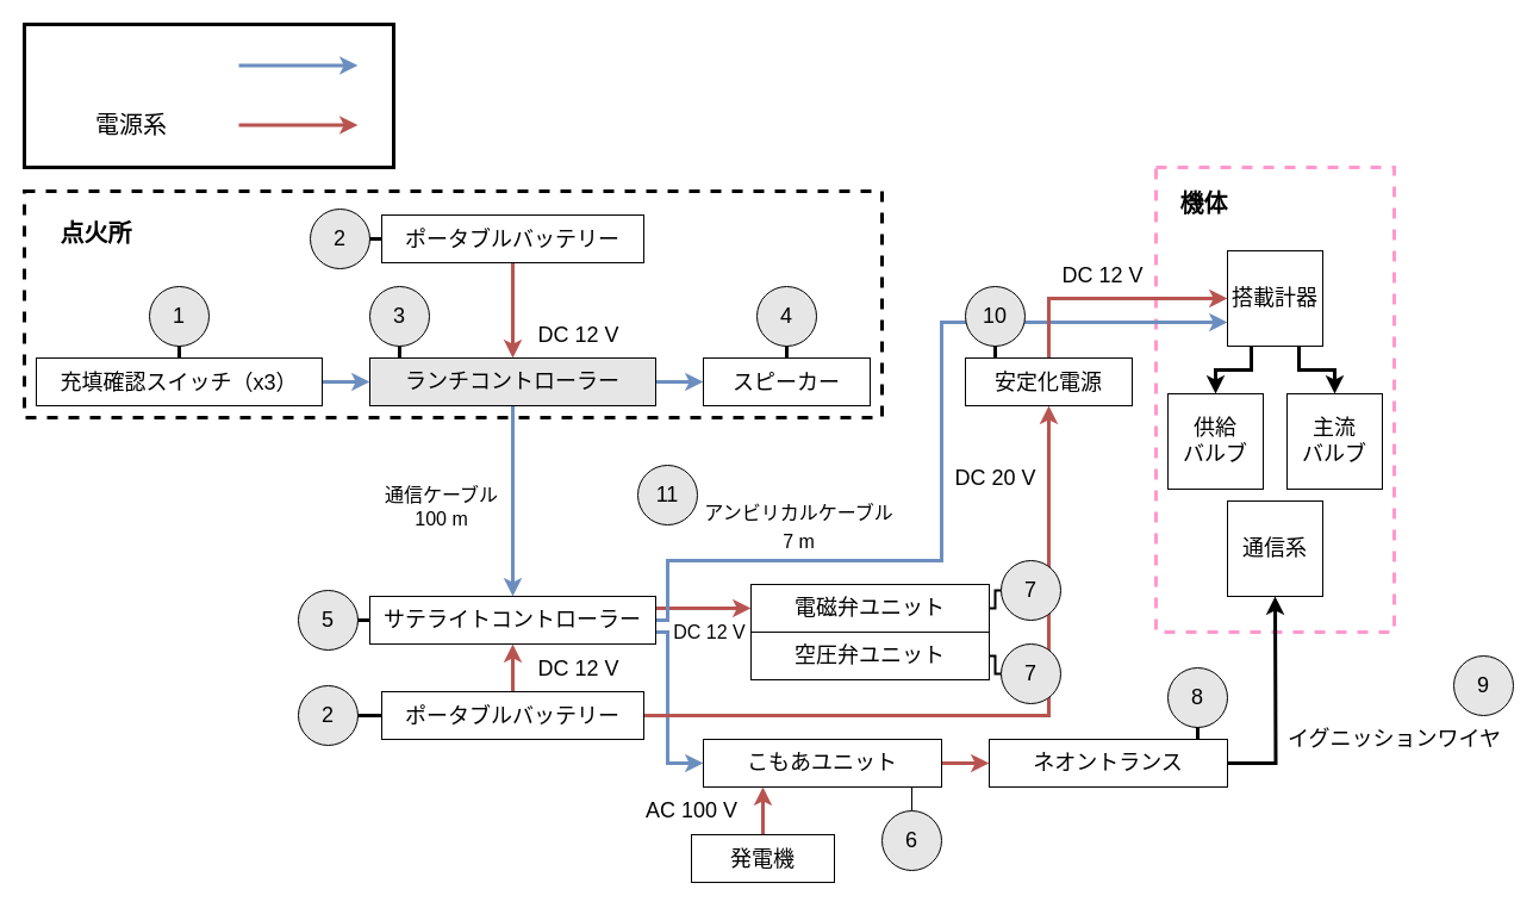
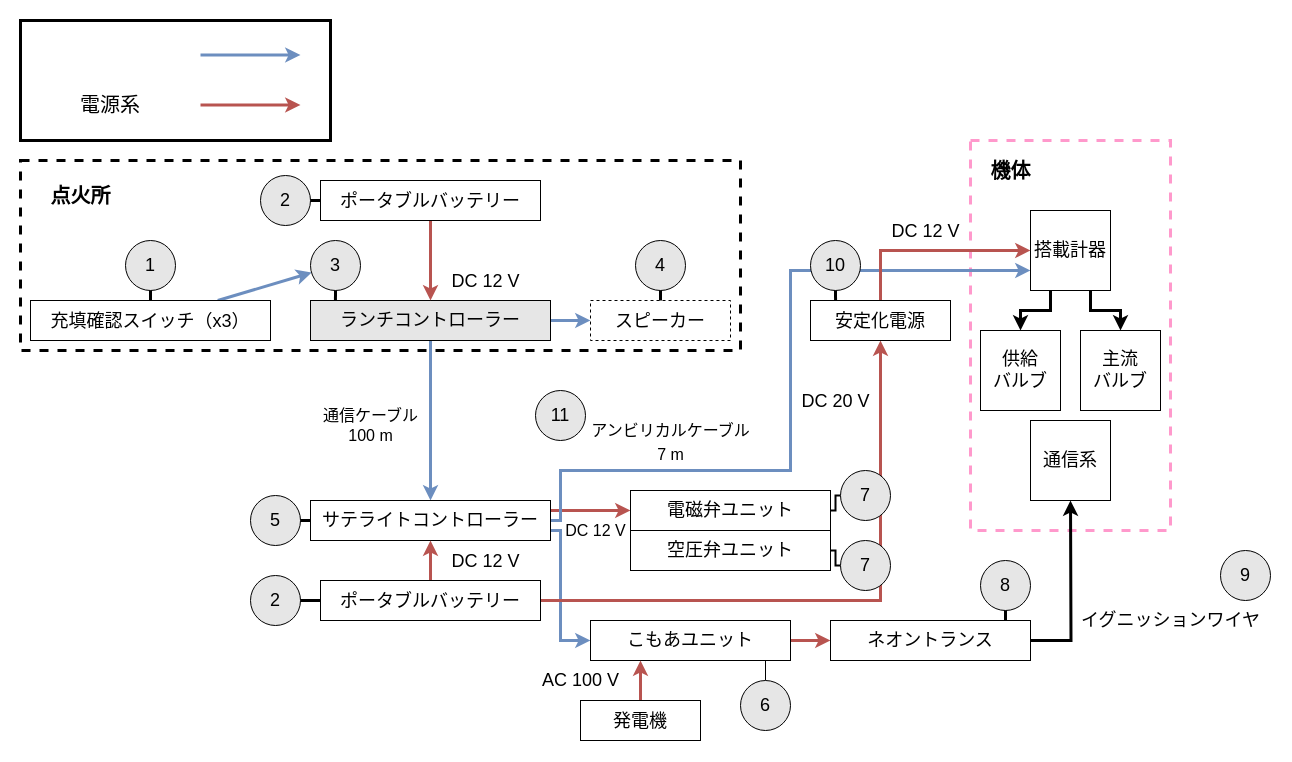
- <mxCell id="7" style="edgeStyle=none;html=1;entryX=0;entryY=0.5;entryDx=0;entryDy=0;fontSize=20;strokeWidth=3;endArrow=classic;endFill=1;fillColor=#dae8fc;strokeColor=#6c8ebf;" parent="1" source="8" target="6" edge="1"><mxGeometry relative="1" as="geometry" /></mxCell>
+ <mxCell id="7" style="edgeStyle=none;html=1;fontSize=20;strokeWidth=3;endArrow=classic;endFill=1;fillColor=#dae8fc;strokeColor=#6c8ebf;" parent="1" source="8" target="59" edge="1"><mxGeometry relative="1" as="geometry" /></mxCell>
- <mxCell id="9" value="&lt;font style=&quot;font-size: 18px;&quot;&gt;スピーカー&lt;/font&gt;" style="rounded=0;whiteSpace=wrap;html=1;fontSize=20;" parent="1" vertex="1"><mxGeometry x="590" y="300" width="140" height="40" as="geometry" /></mxCell>
+ <mxCell id="9" value="&lt;font style=&quot;font-size: 18px;&quot;&gt;スピーカー&lt;/font&gt;" style="rounded=0;whiteSpace=wrap;html=1;fontSize=20;dashed=1;" parent="1" vertex="1"><mxGeometry x="590" y="300" width="140" height="40" as="geometry" /></mxCell>
